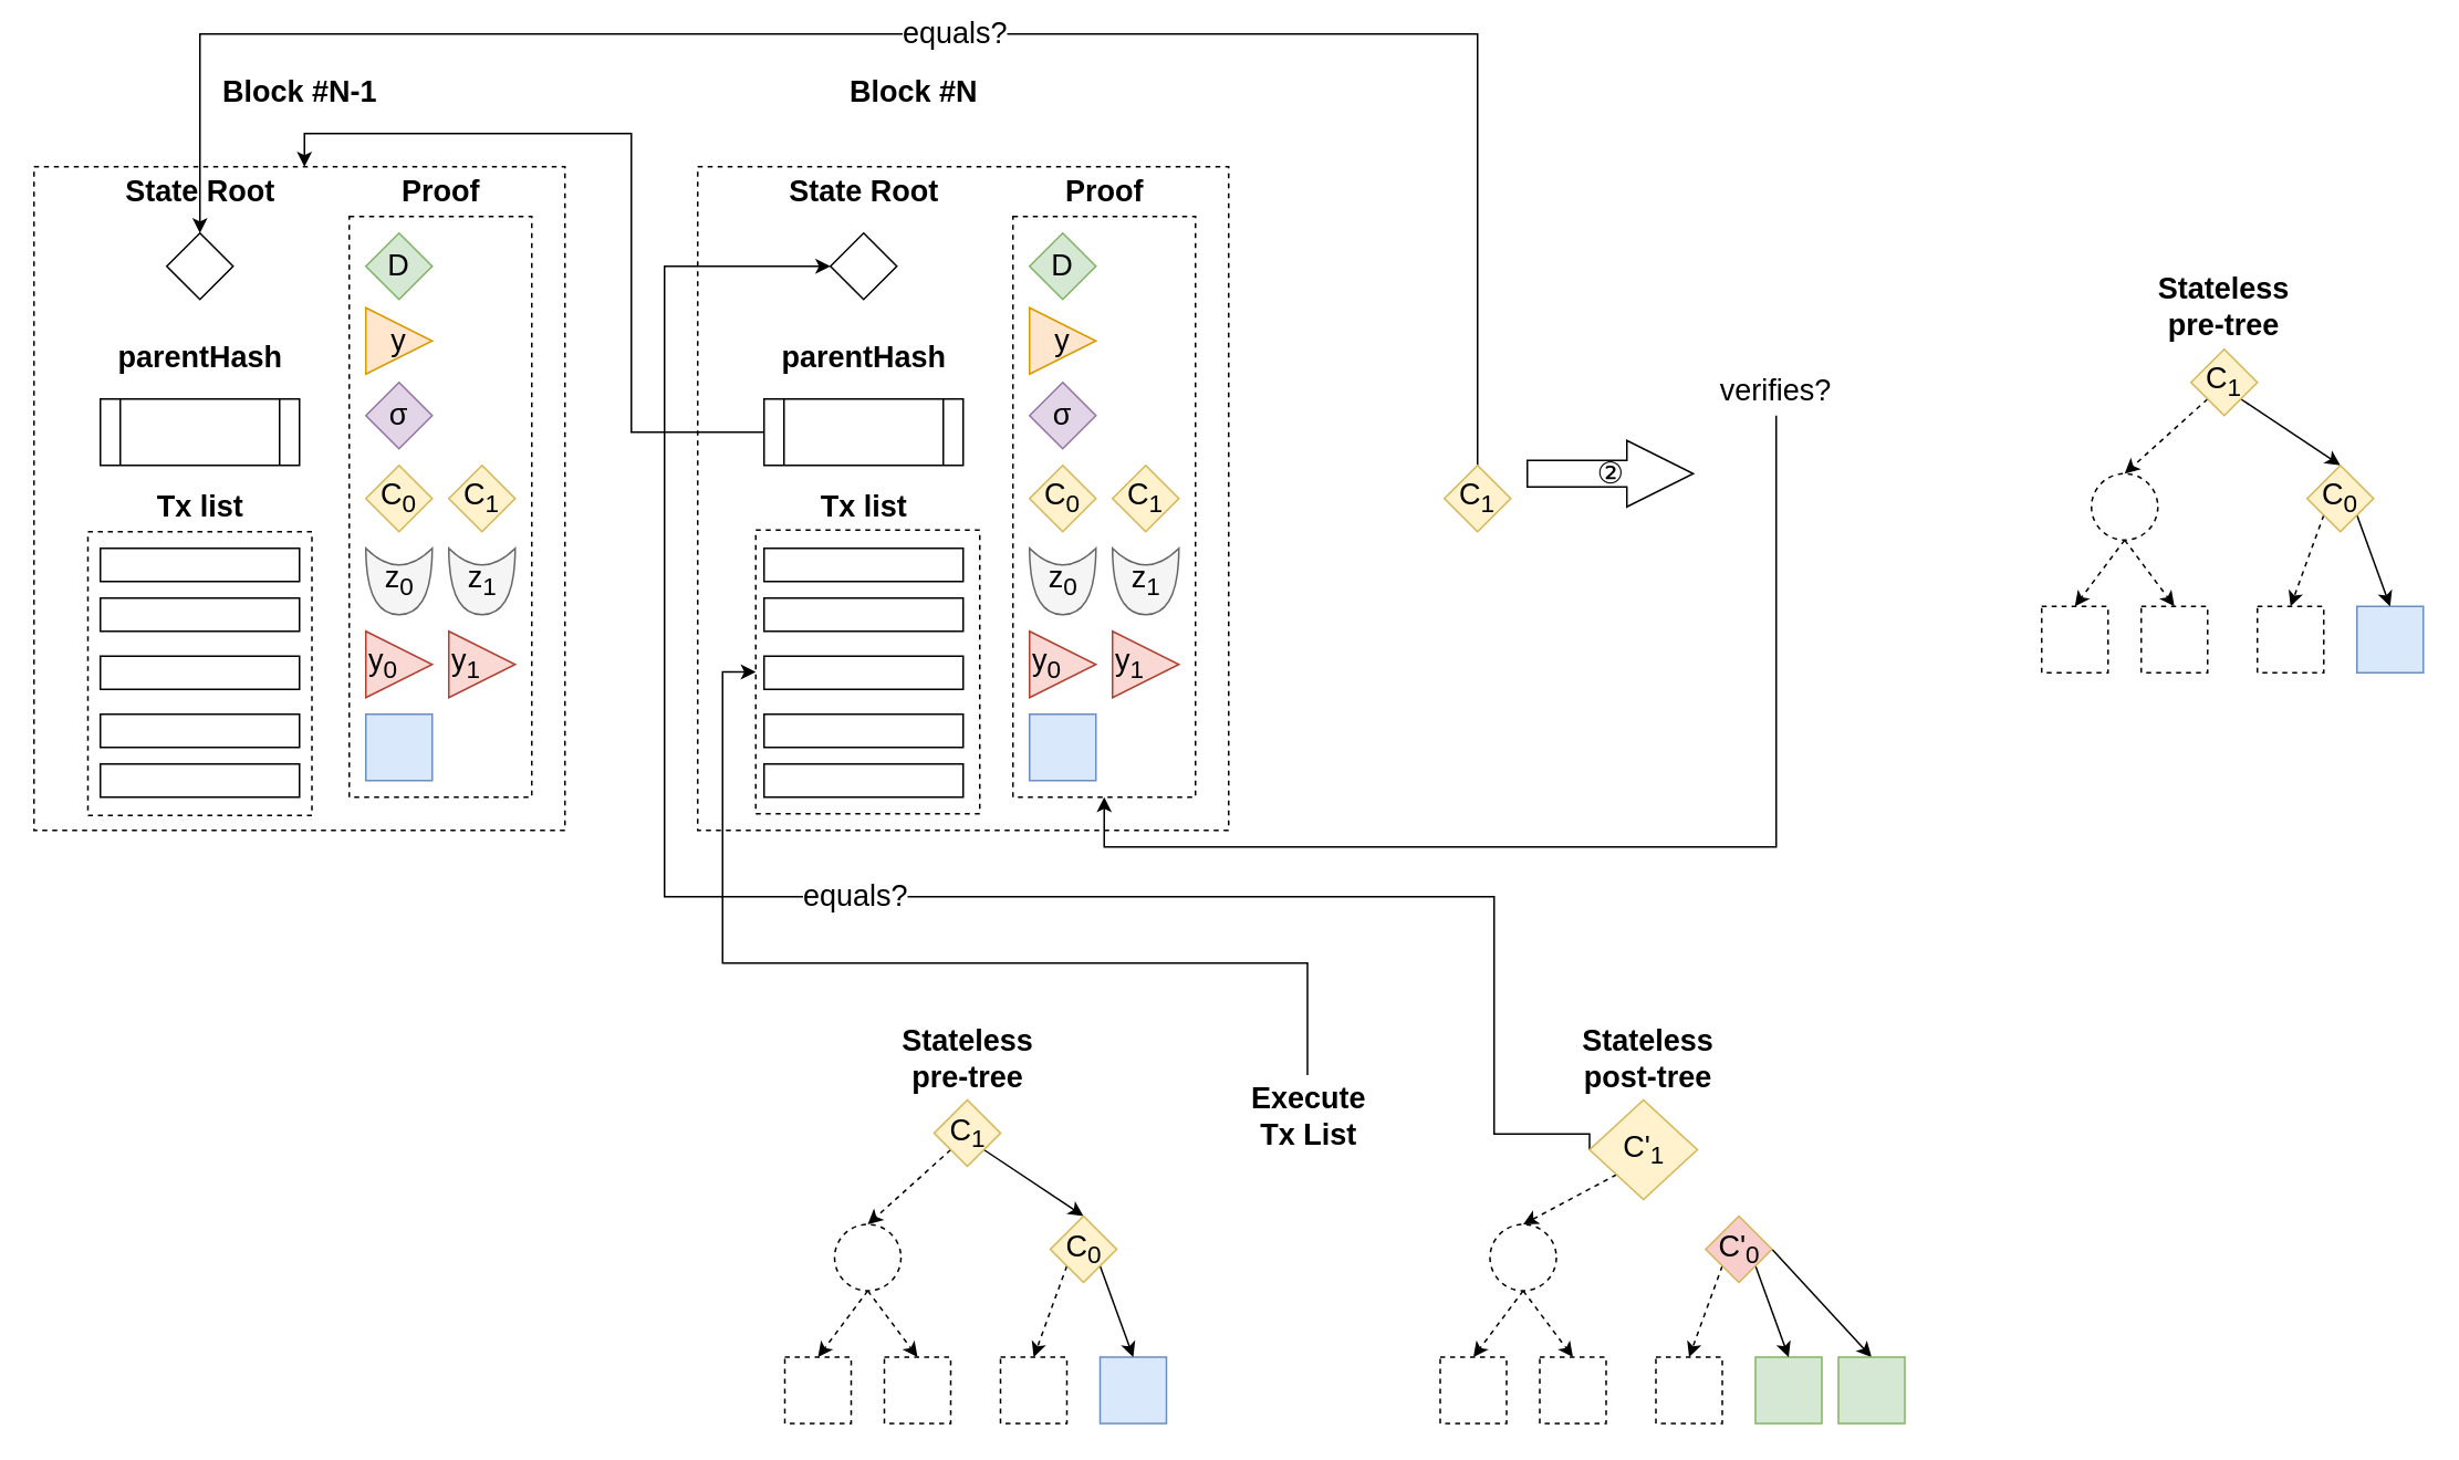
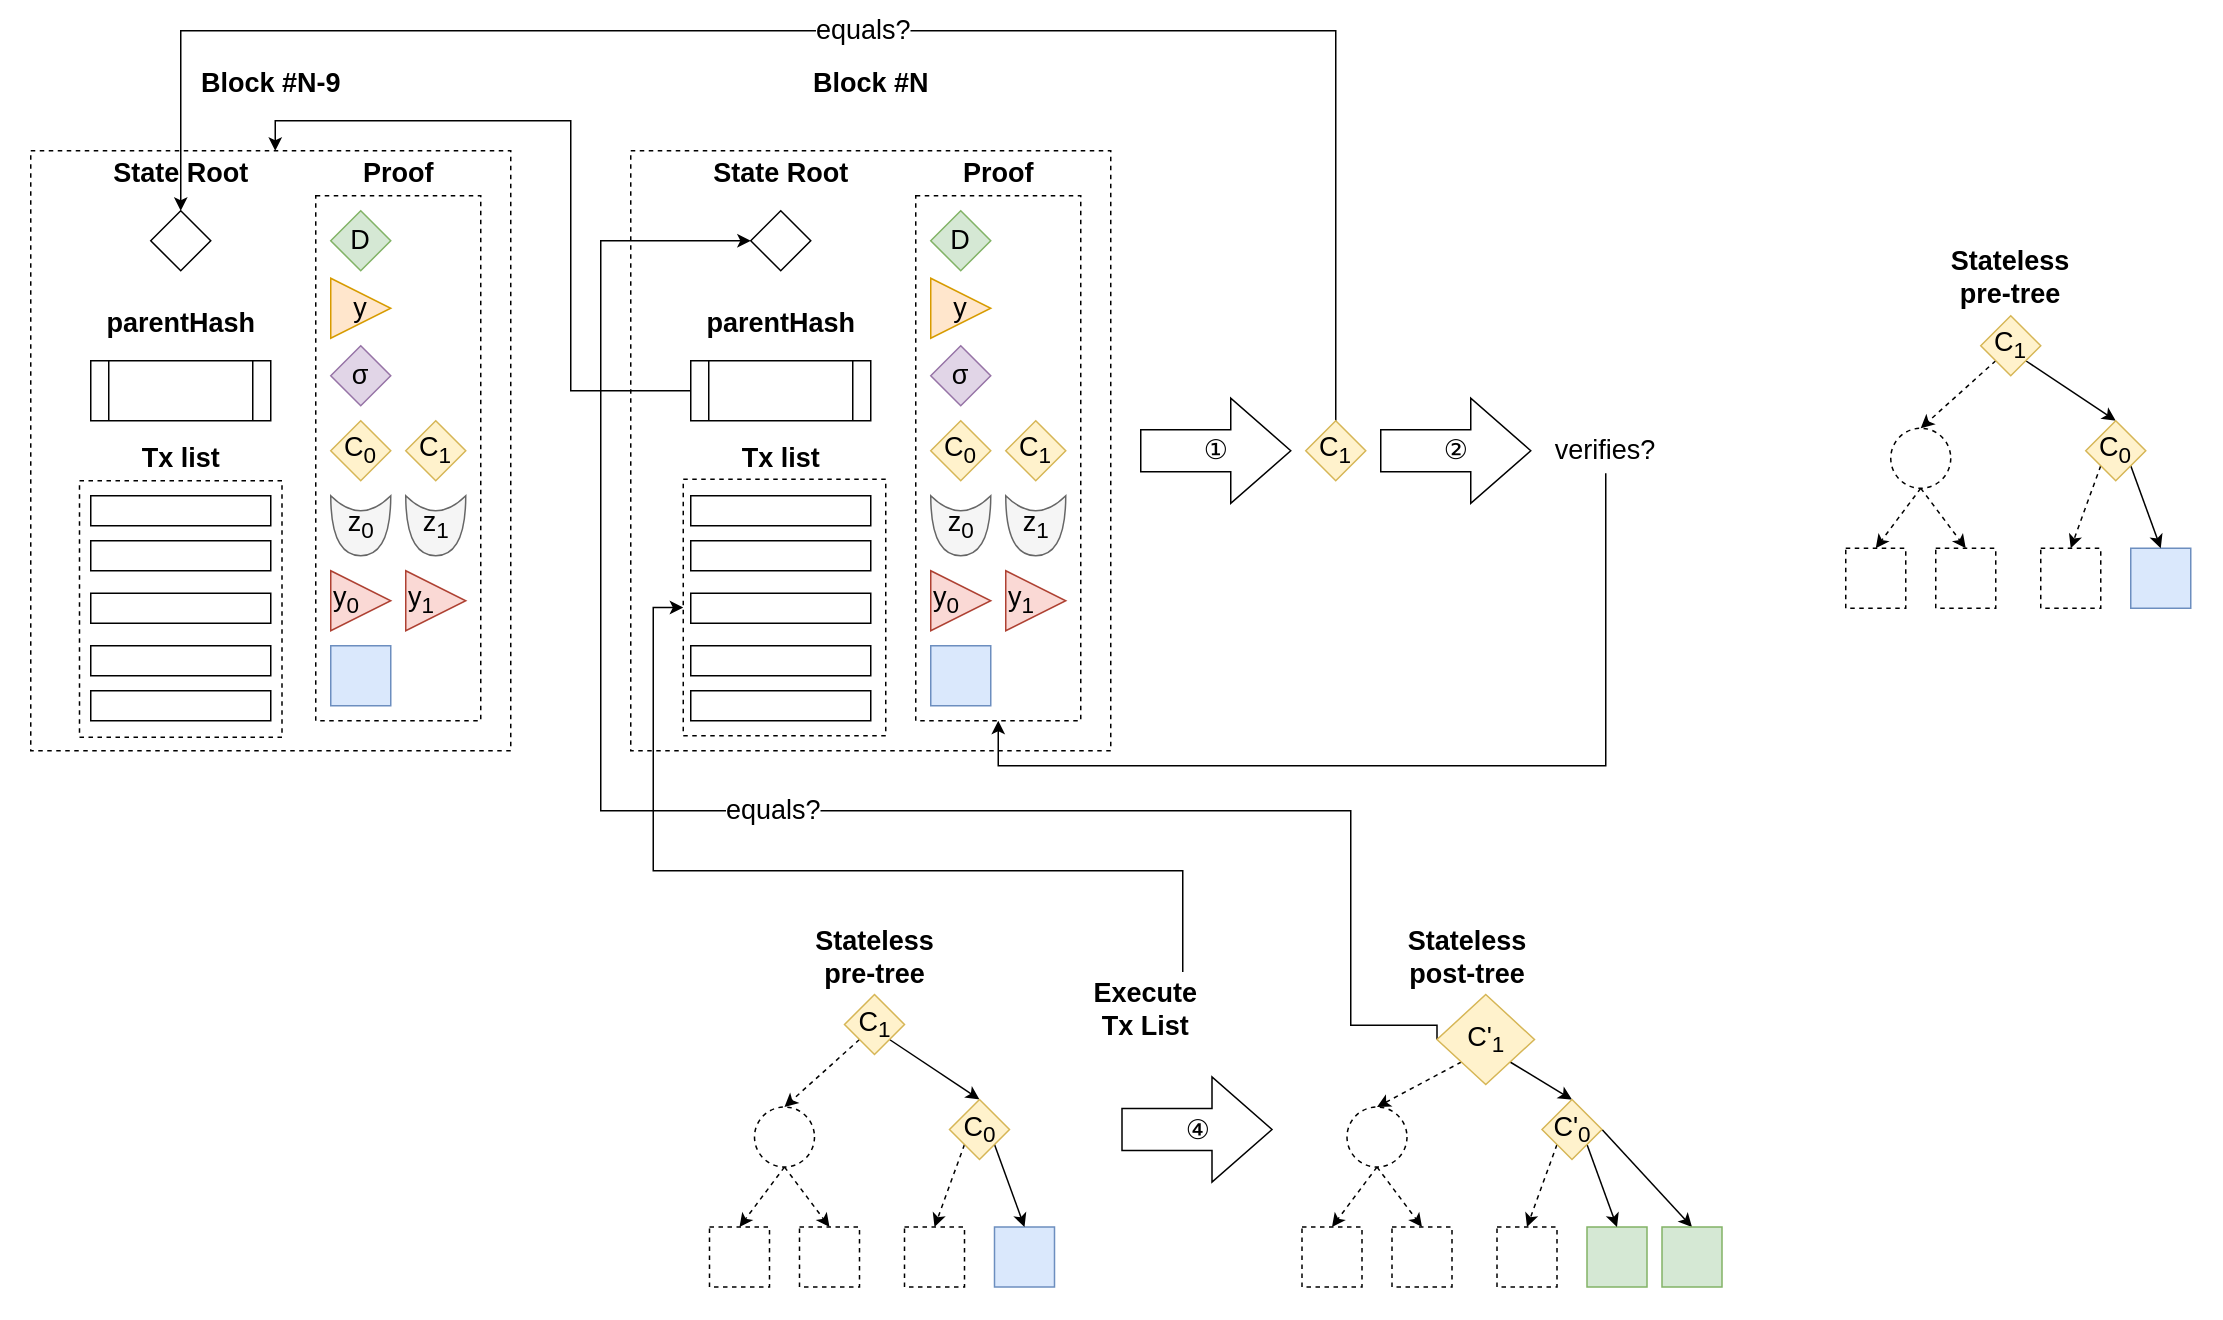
- <mxCell id="58" value="&lt;b&gt;Block #N-1&lt;/b&gt;" style="text;html=1;align=center;verticalAlign=middle;resizable=0;points=[];autosize=1;strokeColor=none;fillColor=none;fontSize=18;" vertex="1" parent="1"><mxGeometry x="115" y="40" width="130" height="30" as="geometry" /></mxCell>
+ <mxCell id="58" value="&lt;b&gt;Block #N-9&lt;/b&gt;" style="text;html=1;align=center;verticalAlign=middle;resizable=0;points=[];autosize=1;strokeColor=none;fillColor=none;fontSize=18;" vertex="1" parent="1"><mxGeometry x="115" y="40" width="130" height="30" as="geometry" /></mxCell>
- <mxCell id="30" value="&lt;b&gt;Block #N&lt;/b&gt;" style="text;html=1;align=center;verticalAlign=middle;resizable=0;points=[];autosize=1;strokeColor=none;fillColor=none;fontSize=18;" vertex="1" parent="1"><mxGeometry x="495" y="40" width="110" height="30" as="geometry" /></mxCell>
+ <mxCell id="30" value="&lt;b&gt;Block #N&lt;/b&gt;" style="text;html=1;align=center;verticalAlign=middle;resizable=0;points=[];autosize=1;strokeColor=none;fillColor=none;fontSize=18;" vertex="1" parent="1"><mxGeometry x="525" y="40" width="110" height="30" as="geometry" /></mxCell>
- <mxCell id="62" value="verifies?" style="text;html=1;strokeColor=none;fillColor=none;align=center;verticalAlign=middle;whiteSpace=wrap;rounded=0;fontSize=18;" vertex="1" parent="1"><mxGeometry x="1040" y="220" width="60" height="30" as="geometry" /></mxCell>
+ <mxCell id="62" value="verifies?" style="text;html=1;strokeColor=none;fillColor=none;align=center;verticalAlign=middle;whiteSpace=wrap;rounded=0;fontSize=18;" vertex="1" parent="1"><mxGeometry x="1040" y="285" width="60" height="30" as="geometry" /></mxCell>
- <mxCell id="29" value="②" style="html=1;shadow=0;dashed=0;align=center;verticalAlign=middle;shape=mxgraph.arrows2.arrow;dy=0.6;dx=40;notch=0;fontSize=18;strokeColor=default;strokeWidth=1;fillColor=default;gradientColor=none;" vertex="1" parent="1"><mxGeometry x="920" y="265" width="100" height="40" as="geometry" /></mxCell>
+ <mxCell id="29" value="②" style="html=1;shadow=0;dashed=0;align=center;verticalAlign=middle;shape=mxgraph.arrows2.arrow;dy=0.6;dx=40;notch=0;fontSize=18;strokeColor=default;strokeWidth=1;fillColor=default;gradientColor=none;" vertex="1" parent="1"><mxGeometry x="920" y="265" width="100" height="70" as="geometry" /></mxCell>
+ <mxCell id="16" value="①" style="html=1;shadow=0;dashed=0;align=center;verticalAlign=middle;shape=mxgraph.arrows2.arrow;dy=0.6;dx=40;notch=0;fontSize=18;strokeColor=default;strokeWidth=1;fillColor=default;gradientColor=none;" vertex="1" parent="1"><mxGeometry x="760" y="265" width="100" height="70" as="geometry" /></mxCell>
- <mxCell id="111" value="&lt;b&gt;Stateless post-tree&lt;/b&gt;" style="text;html=1;strokeColor=none;fillColor=none;align=center;verticalAlign=middle;whiteSpace=wrap;rounded=0;dashed=1;fontSize=18;" vertex="1" parent="1"><mxGeometry x="962.5" y="622.5" width="60" height="30" as="geometry" /></mxCell>
+ <mxCell id="111" value="&lt;b&gt;Stateless post-tree&lt;/b&gt;" style="text;html=1;strokeColor=none;fillColor=none;align=center;verticalAlign=middle;whiteSpace=wrap;rounded=0;dashed=1;fontSize=18;" vertex="1" parent="1"><mxGeometry x="947.5" y="622.5" width="60" height="30" as="geometry" /></mxCell>
- <mxCell id="93" value="&lt;b&gt;Execute&lt;br&gt;Tx List&lt;/b&gt;" style="text;html=1;align=center;verticalAlign=middle;resizable=0;points=[];autosize=1;strokeColor=none;fillColor=none;fontSize=18;" vertex="1" parent="1"><mxGeometry x="737.5" y="647.5" width="100" height="50" as="geometry" /></mxCell>
+ <mxCell id="93" value="&lt;b&gt;Execute&lt;br&gt;Tx List&lt;/b&gt;" style="text;html=1;align=center;verticalAlign=middle;resizable=0;points=[];autosize=1;strokeColor=none;fillColor=none;fontSize=18;" vertex="1" parent="1"><mxGeometry x="712.5" y="647.5" width="100" height="50" as="geometry" /></mxCell>
+ <mxCell id="103" style="edgeStyle=none;rounded=0;orthogonalLoop=1;jettySize=auto;html=1;exitX=1;exitY=1;exitDx=0;exitDy=0;entryX=0.5;entryY=0;entryDx=0;entryDy=0;fontSize=18;strokeColor=#000000;strokeWidth=1;" edge="1" parent="1" source="106" target="110"><mxGeometry relative="1" as="geometry" /></mxCell>
+ <mxCell id="91" value="④" style="html=1;shadow=0;dashed=0;align=center;verticalAlign=middle;shape=mxgraph.arrows2.arrow;dy=0.6;dx=40;notch=0;fontSize=18;strokeColor=default;strokeWidth=1;fillColor=default;gradientColor=none;" vertex="1" parent="1"><mxGeometry x="747.5" y="717.5" width="100" height="70" as="geometry" /></mxCell>
- <mxCell id="110" value="C'&lt;sub&gt;0&lt;/sub&gt;" style="rhombus;whiteSpace=wrap;html=1;fontSize=18;strokeColor=#d6b656;strokeWidth=1;fillColor=#f8cecc;" vertex="1" parent="1"><mxGeometry x="1027.5" y="732.5" width="40" height="40" as="geometry" /></mxCell>
+ <mxCell id="110" value="C'&lt;sub&gt;0&lt;/sub&gt;" style="rhombus;whiteSpace=wrap;html=1;fontSize=18;strokeColor=#d6b656;strokeWidth=1;fillColor=#fff2cc;" vertex="1" parent="1"><mxGeometry x="1027.5" y="732.5" width="40" height="40" as="geometry" /></mxCell>
